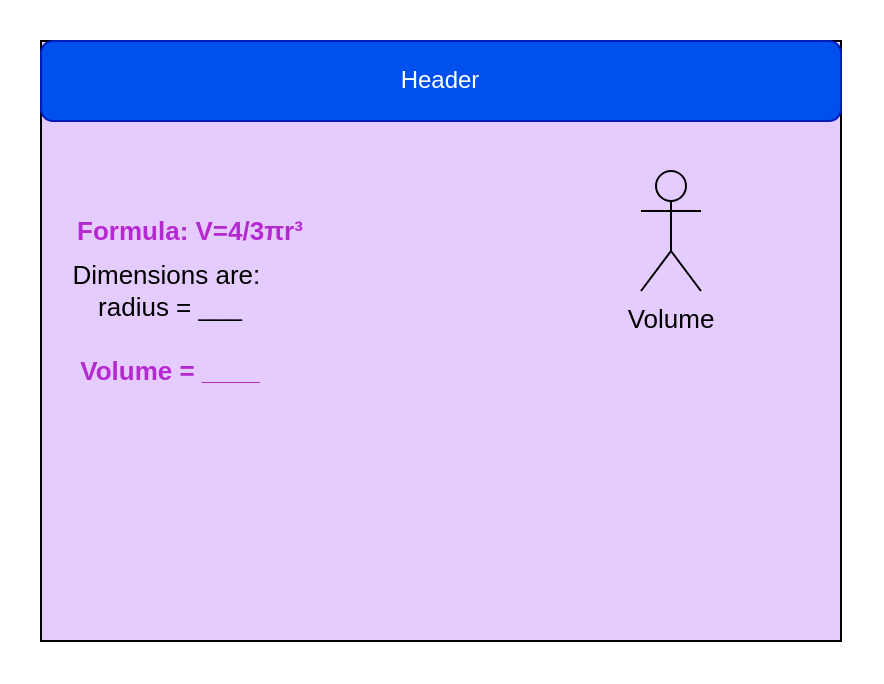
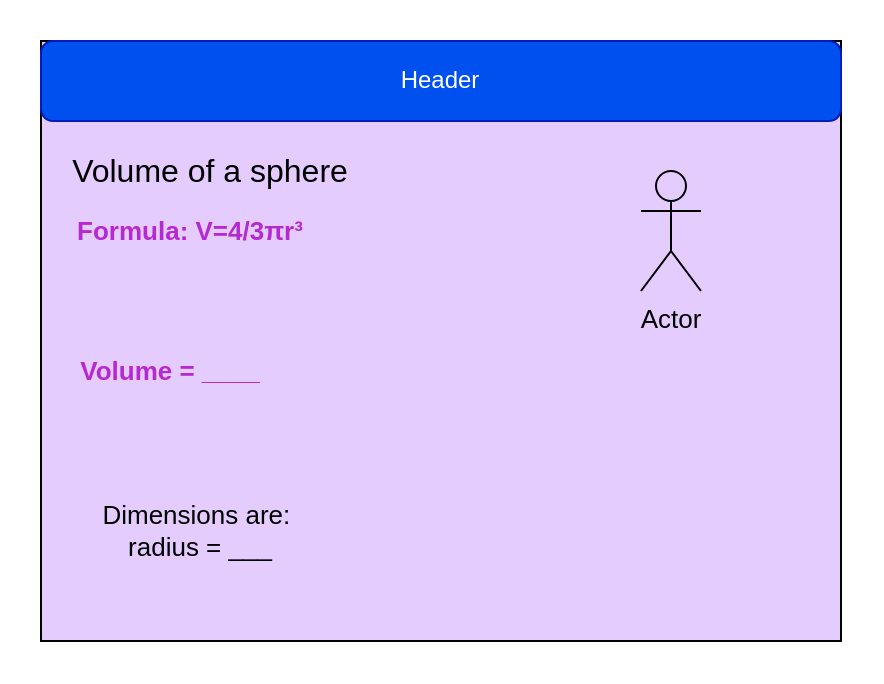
+ <mxCell id="4" value="&lt;font color=&quot;#000000&quot; style=&quot;font-size: 16px;&quot;&gt;Volume of a sphere&lt;/font&gt;" style="text;html=1;strokeColor=none;fillColor=none;align=center;verticalAlign=middle;whiteSpace=wrap;rounded=0;fontSize=16;" parent="1" vertex="1"><mxGeometry x="30" y="70" width="150" height="30" as="geometry" /></mxCell>
- <mxCell id="6" value="&lt;font color=&quot;#000000&quot;&gt;Dimensions are:&amp;nbsp;&lt;br&gt;radius = ___&lt;/font&gt;" style="text;html=1;strokeColor=none;fillColor=none;align=center;verticalAlign=middle;whiteSpace=wrap;rounded=0;labelBackgroundColor=none;fontSize=13;fontColor=#B529D1;" parent="1" vertex="1"><mxGeometry x="25" y="130" width="120" height="30" as="geometry" /></mxCell>
+ <mxCell id="6" value="&lt;font color=&quot;#000000&quot;&gt;Dimensions are:&amp;nbsp;&lt;br&gt;radius = ___&lt;/font&gt;" style="text;html=1;strokeColor=none;fillColor=none;align=center;verticalAlign=middle;whiteSpace=wrap;rounded=0;labelBackgroundColor=none;fontSize=13;fontColor=#B529D1;" parent="1" vertex="1"><mxGeometry x="40" y="250" width="120" height="30" as="geometry" /></mxCell>
- <mxCell id="8" value="Volume" style="shape=umlActor;verticalLabelPosition=bottom;verticalAlign=top;html=1;outlineConnect=0;labelBackgroundColor=none;fontSize=13;fontColor=#000000;fillColor=#E5CCFF;strokeColor=#000000;" parent="1" vertex="1"><mxGeometry x="320" y="85" width="30" height="60" as="geometry" /></mxCell>
+ <mxCell id="8" value="Actor" style="shape=umlActor;verticalLabelPosition=bottom;verticalAlign=top;html=1;outlineConnect=0;labelBackgroundColor=none;fontSize=13;fontColor=#000000;fillColor=#E5CCFF;strokeColor=#000000;" parent="1" vertex="1"><mxGeometry x="320" y="85" width="30" height="60" as="geometry" /></mxCell>
